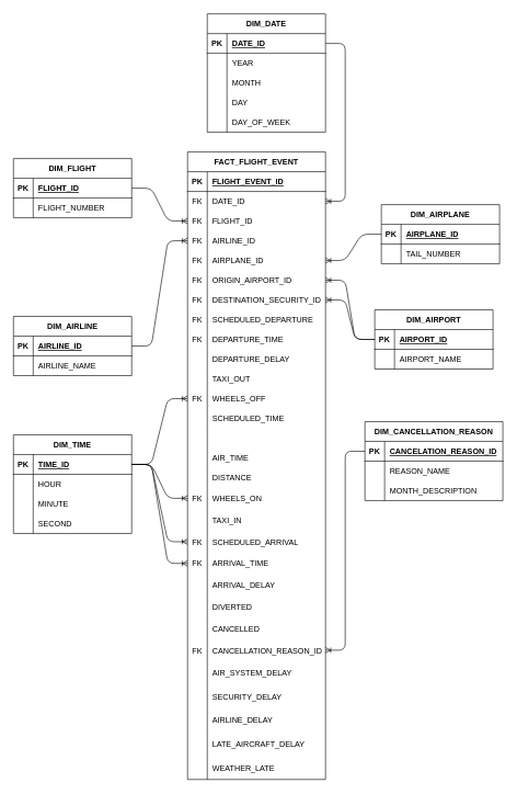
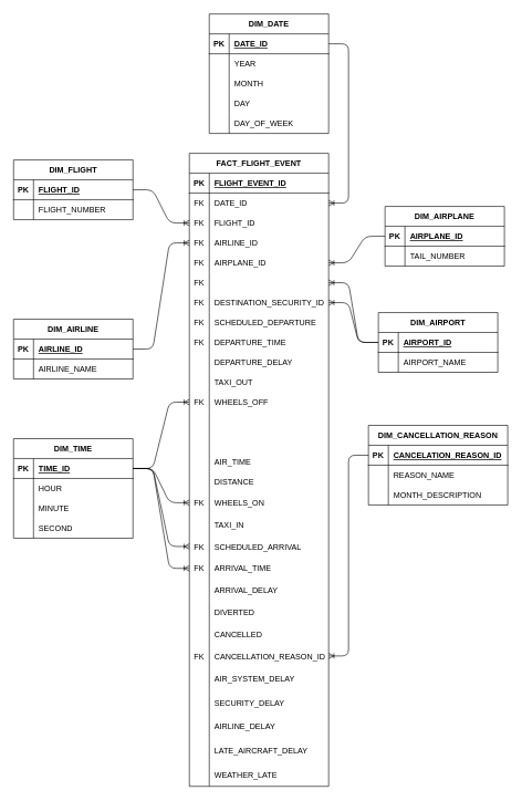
- <mxCell id="20" value="ORIGIN_AIRPORT_ID" style="shape=partialRectangle;connectable=0;fillColor=none;top=0;left=0;bottom=0;right=0;align=left;spacingLeft=6;fontStyle=0;overflow=hidden;" vertex="1" parent="18"><mxGeometry x="30" width="180" height="30" as="geometry" /></mxCell>
- <mxCell id="41" value="SCHEDULED_TIME" style="shape=partialRectangle;connectable=0;fillColor=none;top=0;left=0;bottom=0;right=0;align=left;spacingLeft=6;fontStyle=0;overflow=hidden;" vertex="1" parent="39"><mxGeometry x="30" width="180" height="30" as="geometry" /></mxCell>
